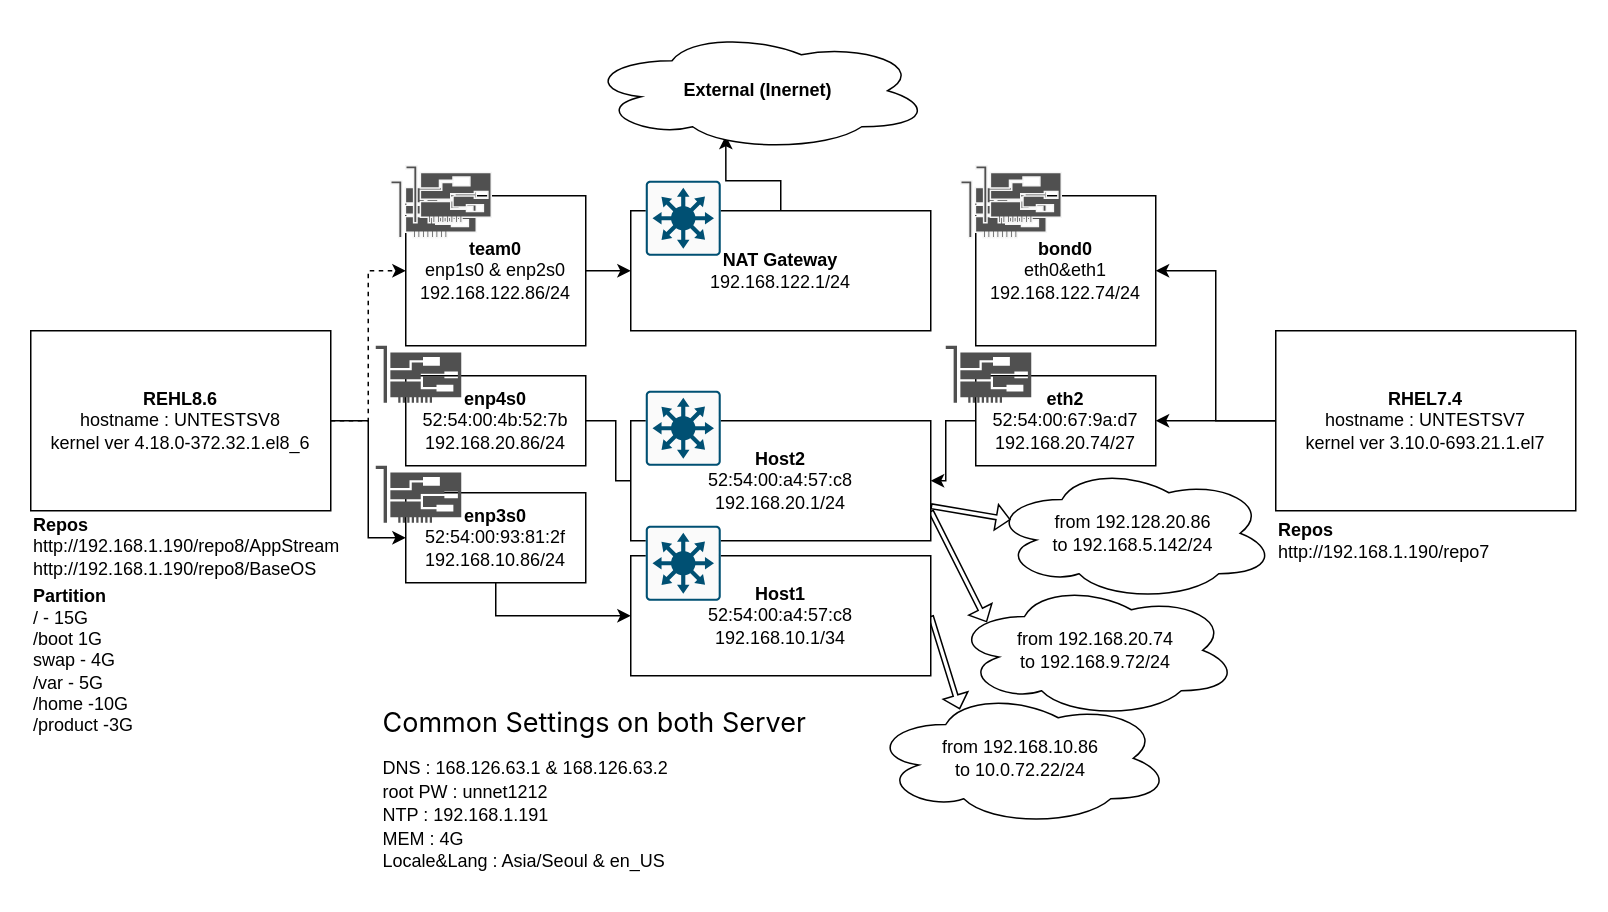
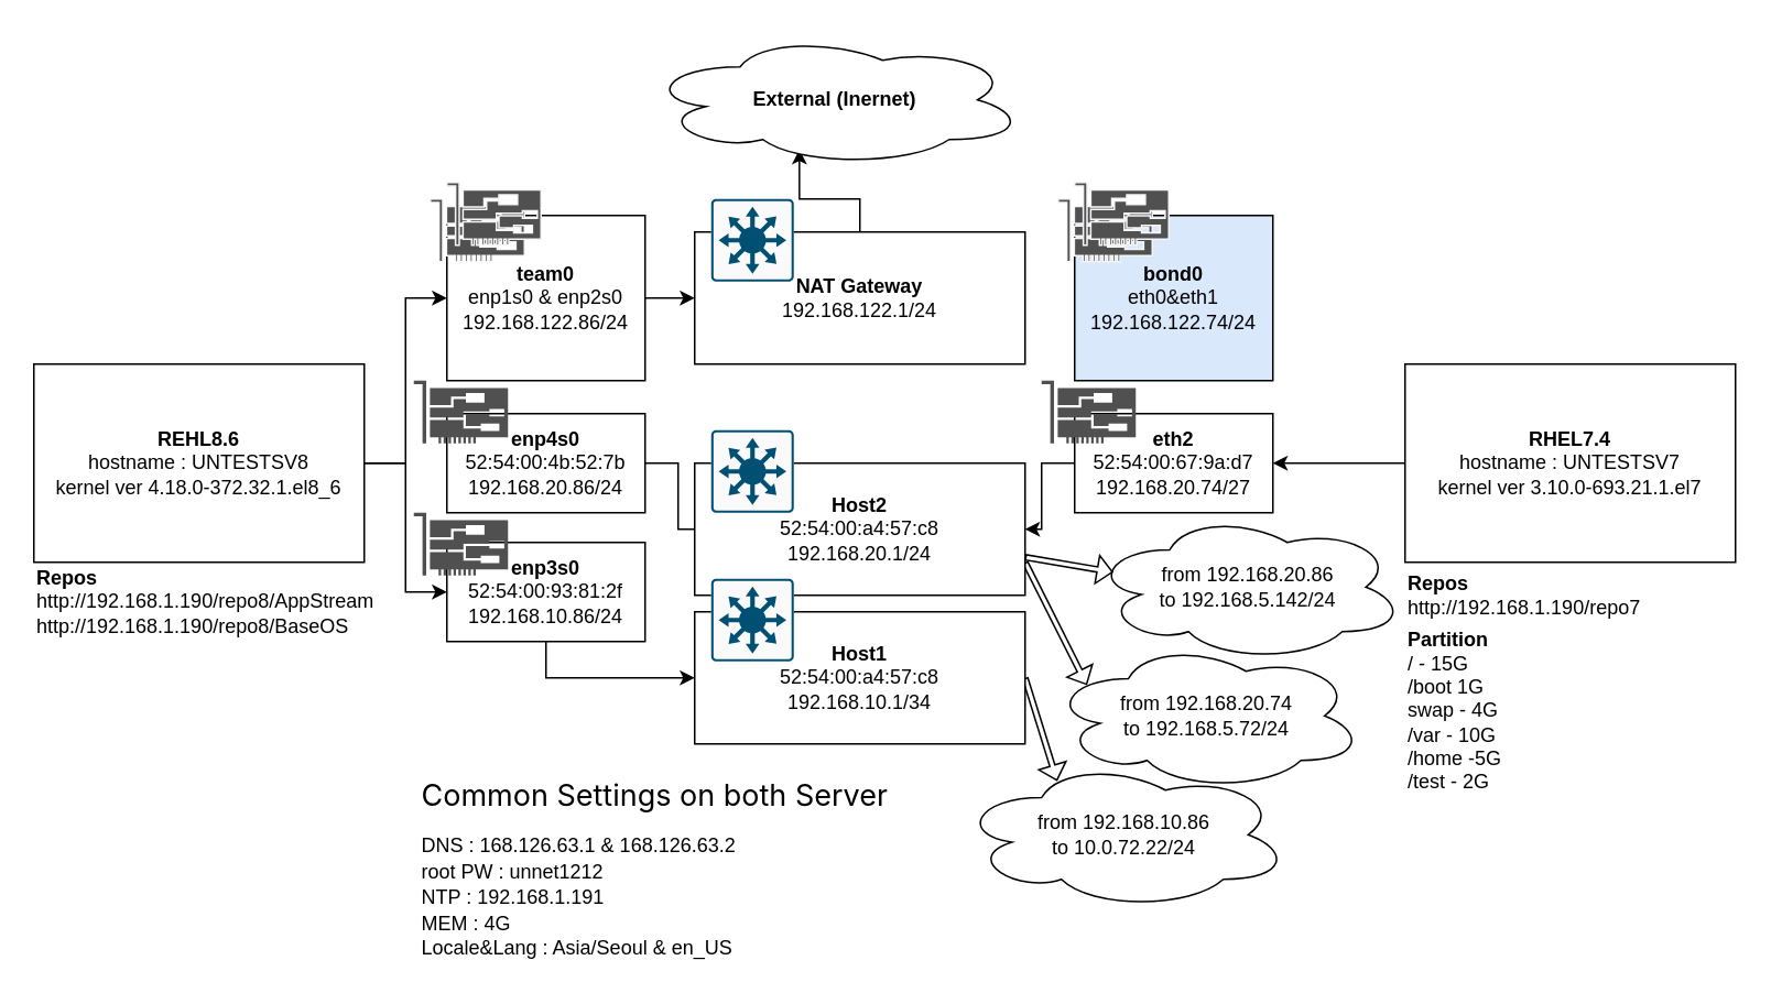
- <mxCell id="40" value="&lt;b&gt;bond0&lt;/b&gt;&lt;br&gt;eth0&amp;amp;eth1&lt;br&gt;192.168.122.74/24&lt;br&gt;" style="rounded=0;whiteSpace=wrap;html=1;" parent="39" vertex="1"><mxGeometry x="10" y="20" width="120" height="100" as="geometry" /></mxCell>
+ <mxCell id="40" value="&lt;b&gt;bond0&lt;/b&gt;&lt;br&gt;eth0&amp;amp;eth1&lt;br&gt;192.168.122.74/24&lt;br&gt;" style="rounded=0;whiteSpace=wrap;html=1;fillColor=#dae8fc;" parent="39" vertex="1"><mxGeometry x="10" y="20" width="120" height="100" as="geometry" /></mxCell>
- <mxCell id="7" style="edgeStyle=orthogonalEdgeStyle;rounded=0;orthogonalLoop=1;jettySize=auto;html=1;entryX=1;entryY=0.5;entryDx=0;entryDy=0;" parent="1" source="22" target="40" edge="1"><mxGeometry relative="1" as="geometry" /></mxCell>
- <mxCell id="5" style="edgeStyle=orthogonalEdgeStyle;rounded=0;orthogonalLoop=1;jettySize=auto;html=1;entryX=0;entryY=0.5;entryDx=0;entryDy=0;dashed=1;" parent="1" source="16" target="32" edge="1"><mxGeometry relative="1" as="geometry" /></mxCell>
+ <mxCell id="5" style="edgeStyle=orthogonalEdgeStyle;rounded=0;orthogonalLoop=1;jettySize=auto;html=1;entryX=0;entryY=0.5;entryDx=0;entryDy=0;" parent="1" source="16" target="32" edge="1"><mxGeometry relative="1" as="geometry" /></mxCell>
- <mxCell id="46" value="from 192.128.20.86&lt;br&gt;to 192.168.5.142/24" style="ellipse;shape=cloud;whiteSpace=wrap;html=1;" parent="1" vertex="1"><mxGeometry x="660" y="310" width="190" height="90" as="geometry" /></mxCell>
+ <mxCell id="46" value="from 192.168.20.86&lt;br&gt;to 192.168.5.142/24" style="ellipse;shape=cloud;whiteSpace=wrap;html=1;" parent="1" vertex="1"><mxGeometry x="660" y="310" width="190" height="90" as="geometry" /></mxCell>
+ <mxCell id="26" value="&lt;b&gt;Partition&lt;/b&gt;&lt;br&gt;/ - 15G&lt;br&gt;/boot 1G&lt;br&gt;swap - 4G&lt;br&gt;/var - 10G&lt;br&gt;/home -5G&lt;br&gt;/test - 2G" style="text;html=1;strokeColor=none;fillColor=none;align=left;verticalAlign=middle;whiteSpace=wrap;rounded=0;" parent="24" vertex="1"><mxGeometry y="35" width="200" height="100" as="geometry" /></mxCell>
- <mxCell id="47" value="from 192.168.20.74&lt;br&gt;to 192.168.9.72/24" style="ellipse;shape=cloud;whiteSpace=wrap;html=1;" parent="1" vertex="1"><mxGeometry x="635" y="388" width="190" height="90" as="geometry" /></mxCell>
+ <mxCell id="47" value="from 192.168.20.74&lt;br&gt;to 192.168.5.72/24" style="ellipse;shape=cloud;whiteSpace=wrap;html=1;" parent="1" vertex="1"><mxGeometry x="635" y="388" width="190" height="90" as="geometry" /></mxCell>
- <mxCell id="20" value="&lt;b&gt;Partition&lt;/b&gt;&lt;br&gt;/ - 15G&lt;br&gt;/boot 1G&lt;br&gt;swap - 4G&lt;br&gt;/var - 5G&lt;br&gt;/home -10G&lt;br&gt;/product -3G" style="text;html=1;strokeColor=none;fillColor=none;align=left;verticalAlign=middle;whiteSpace=wrap;rounded=0;" parent="18" vertex="1"><mxGeometry y="42" width="200" height="100" as="geometry" /></mxCell>
